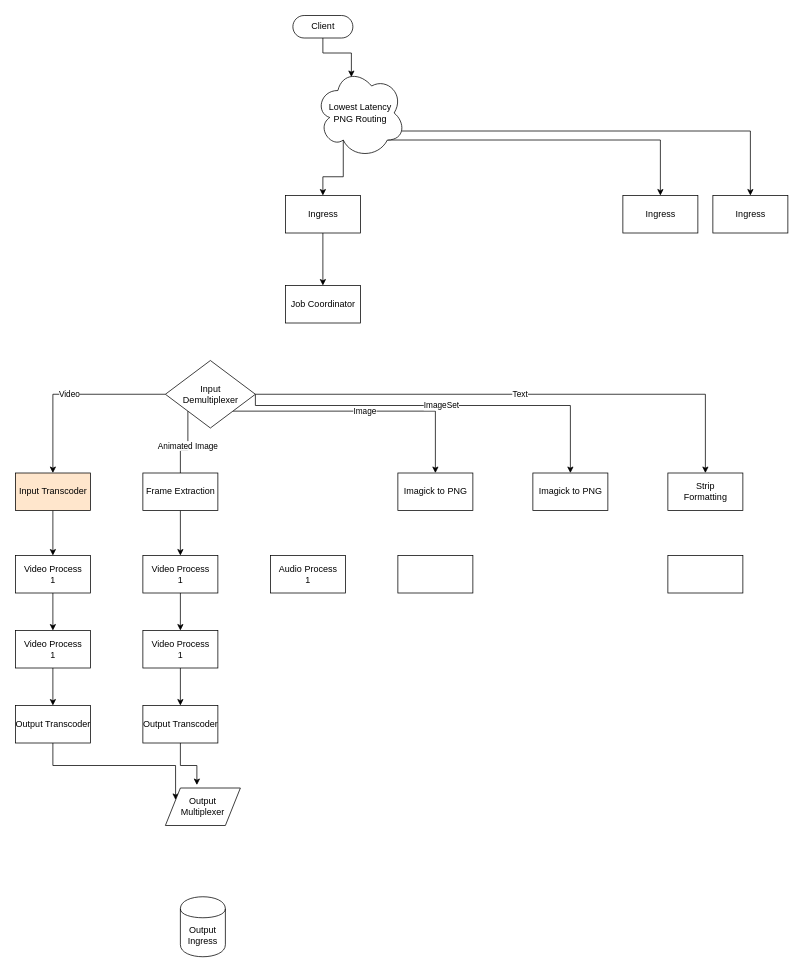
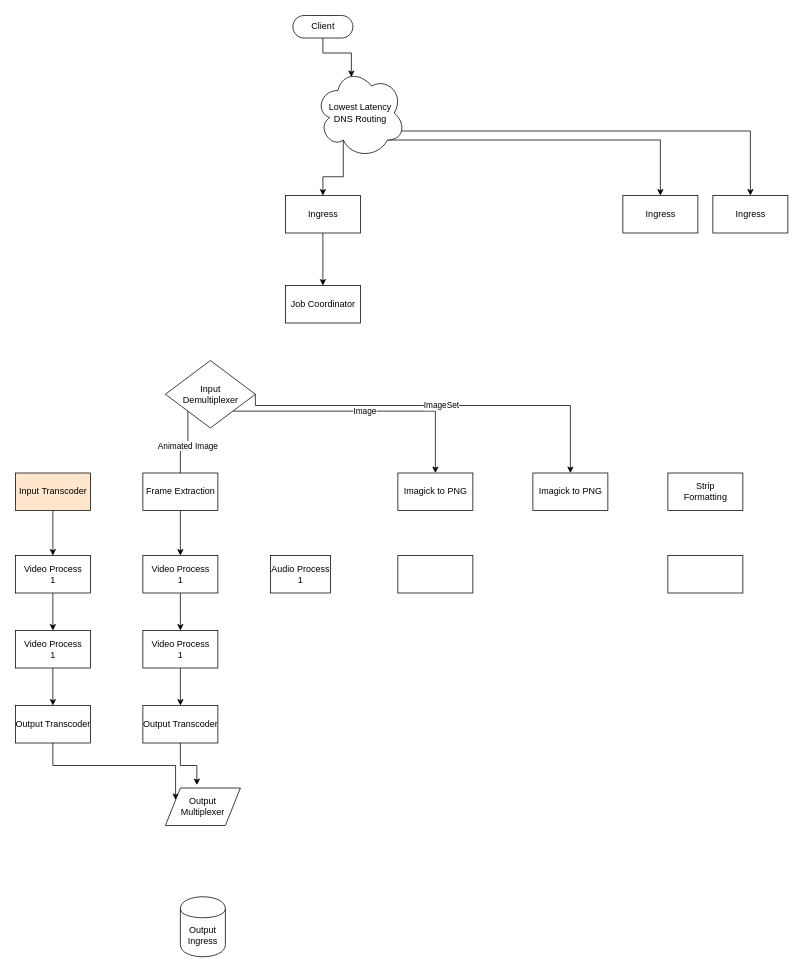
- <mxCell id="7" value="Lowest Latency&lt;br&gt;PNG Routing" style="shape=cloud;whiteSpace=wrap;html=1;" vertex="1" parent="1"><mxGeometry x="420" y="90" width="120" height="120" as="geometry" /></mxCell>
+ <mxCell id="7" value="Lowest Latency&lt;br&gt;DNS Routing" style="shape=cloud;whiteSpace=wrap;html=1;" vertex="1" parent="1"><mxGeometry x="420" y="90" width="120" height="120" as="geometry" /></mxCell>
- <mxCell id="12" value="Video" style="edgeStyle=orthogonalEdgeStyle;rounded=0;orthogonalLoop=1;jettySize=auto;html=1;exitX=0;exitY=0.5;exitDx=0;exitDy=0;entryX=0.5;entryY=0;entryDx=0;entryDy=0;" edge="1" parent="1" source="17" target="19"><mxGeometry relative="1" as="geometry" /></mxCell>
- <mxCell id="15" value="Text" style="edgeStyle=orthogonalEdgeStyle;rounded=0;orthogonalLoop=1;jettySize=auto;html=1;exitX=1;exitY=0.5;exitDx=0;exitDy=0;entryX=0.5;entryY=0;entryDx=0;entryDy=0;" edge="1" parent="1" source="17" target="31"><mxGeometry relative="1" as="geometry" /></mxCell>
- <mxCell id="39" value="Audio Process&lt;br&gt;1" style="html=1;dashed=0;whitespace=wrap;" vertex="1" parent="1"><mxGeometry x="360" y="740" width="100" height="50" as="geometry" /></mxCell>
+ <mxCell id="39" value="Audio Process&lt;br&gt;1" style="html=1;dashed=0;whitespace=wrap;" vertex="1" parent="1"><mxGeometry x="360" y="740" width="80" height="50" as="geometry" /></mxCell>
